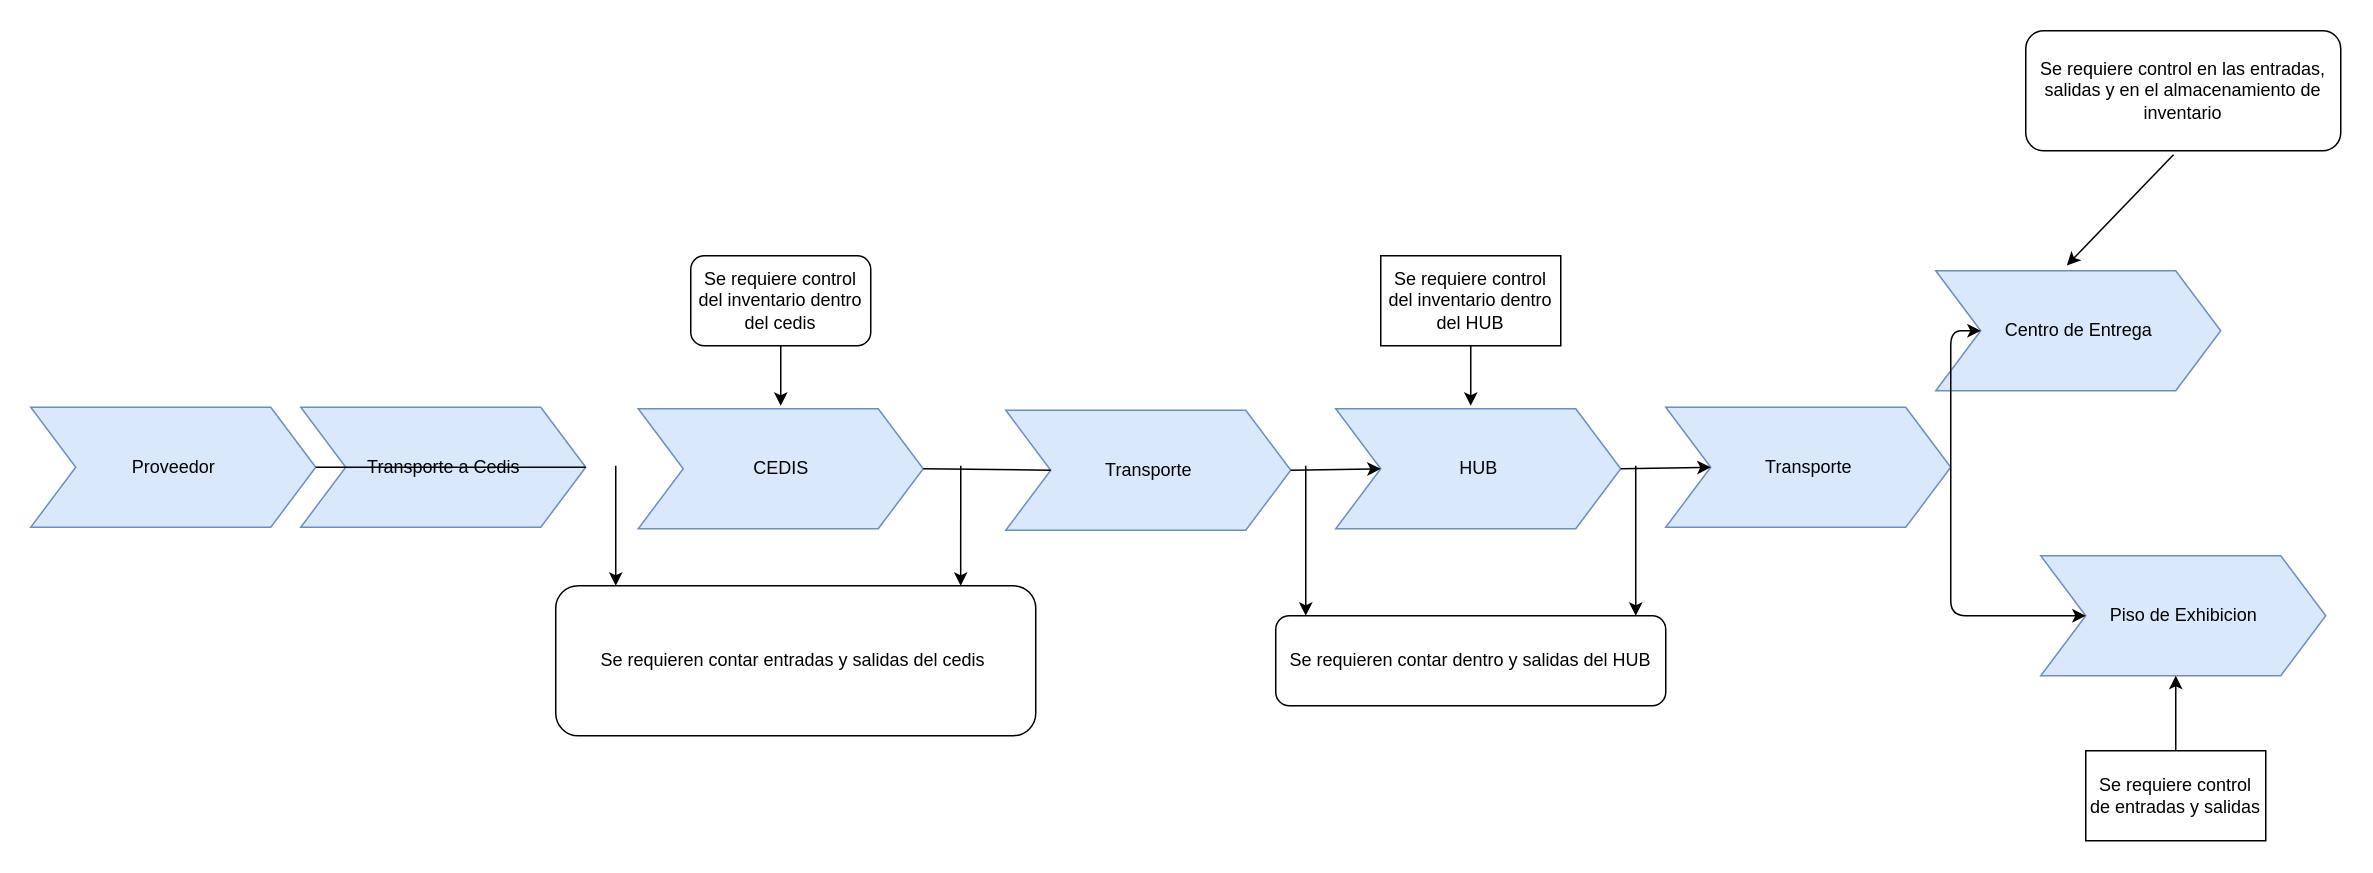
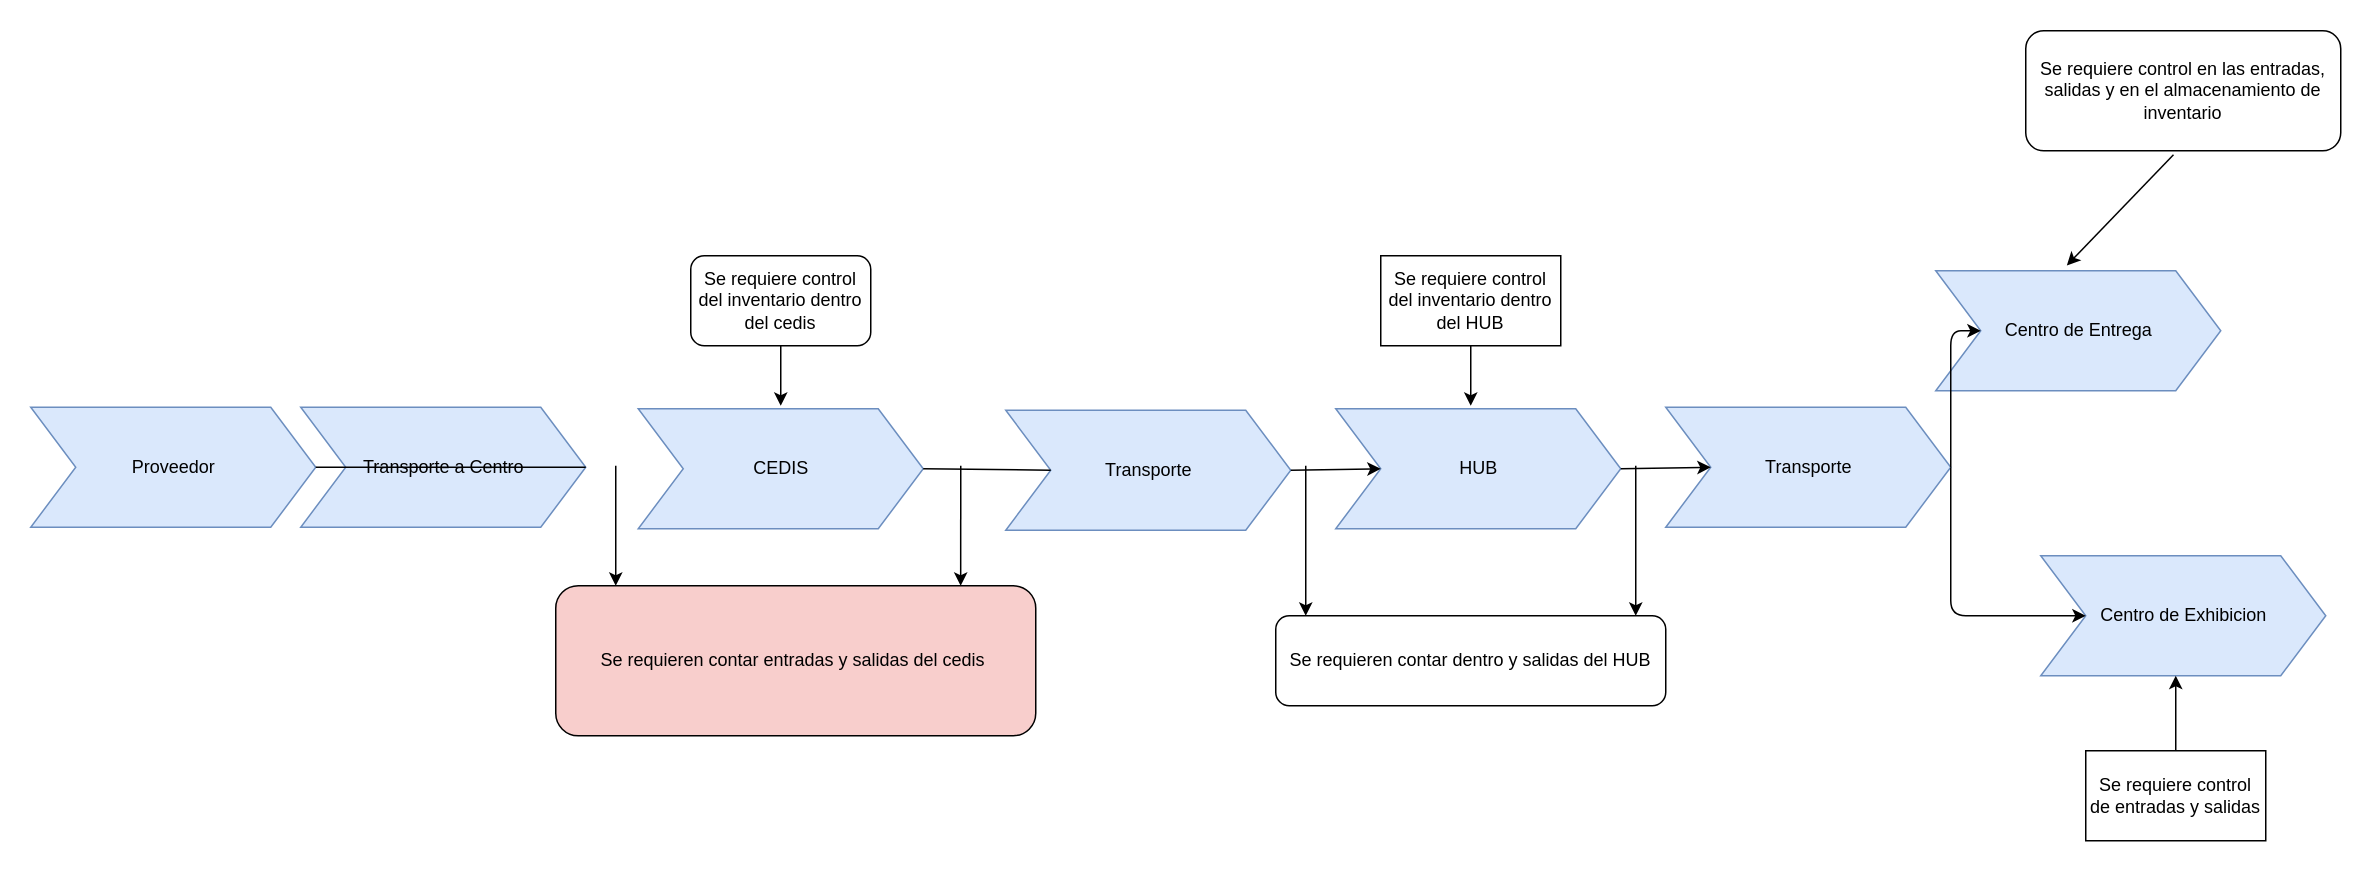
- <mxCell id="3" value="Transporte a Cedis" style="html=1;shadow=0;dashed=0;align=center;verticalAlign=middle;shape=mxgraph.arrows2.arrow;dy=0;dx=30;notch=30;fillColor=#dae8fc;strokeColor=#6c8ebf;" vertex="1" parent="1"><mxGeometry x="200" y="271" width="190" height="80" as="geometry" /></mxCell>
+ <mxCell id="3" value="Transporte a Centro" style="html=1;shadow=0;dashed=0;align=center;verticalAlign=middle;shape=mxgraph.arrows2.arrow;dy=0;dx=30;notch=30;fillColor=#dae8fc;strokeColor=#6c8ebf;" vertex="1" parent="1"><mxGeometry x="200" y="271" width="190" height="80" as="geometry" /></mxCell>
- <mxCell id="8" value="Piso de Exhibicion" style="html=1;shadow=0;dashed=0;align=center;verticalAlign=middle;shape=mxgraph.arrows2.arrow;dy=0;dx=30;notch=30;fillColor=#dae8fc;strokeColor=#6c8ebf;" vertex="1" parent="1"><mxGeometry x="1360" y="370" width="190" height="80" as="geometry" /></mxCell>
+ <mxCell id="8" value="Centro de Exhibicion" style="html=1;shadow=0;dashed=0;align=center;verticalAlign=middle;shape=mxgraph.arrows2.arrow;dy=0;dx=30;notch=30;fillColor=#dae8fc;strokeColor=#6c8ebf;" vertex="1" parent="1"><mxGeometry x="1360" y="370" width="190" height="80" as="geometry" /></mxCell>
- <mxCell id="19" value="Se requieren contar entradas y salidas del cedis&amp;nbsp;" style="rounded=1;whiteSpace=wrap;html=1;" vertex="1" parent="1"><mxGeometry x="370" y="390" width="320" height="100" as="geometry" /></mxCell>
+ <mxCell id="19" value="Se requieren contar entradas y salidas del cedis&amp;nbsp;" style="rounded=1;whiteSpace=wrap;html=1;fillColor=#f8cecc;" vertex="1" parent="1"><mxGeometry x="370" y="390" width="320" height="100" as="geometry" /></mxCell>
